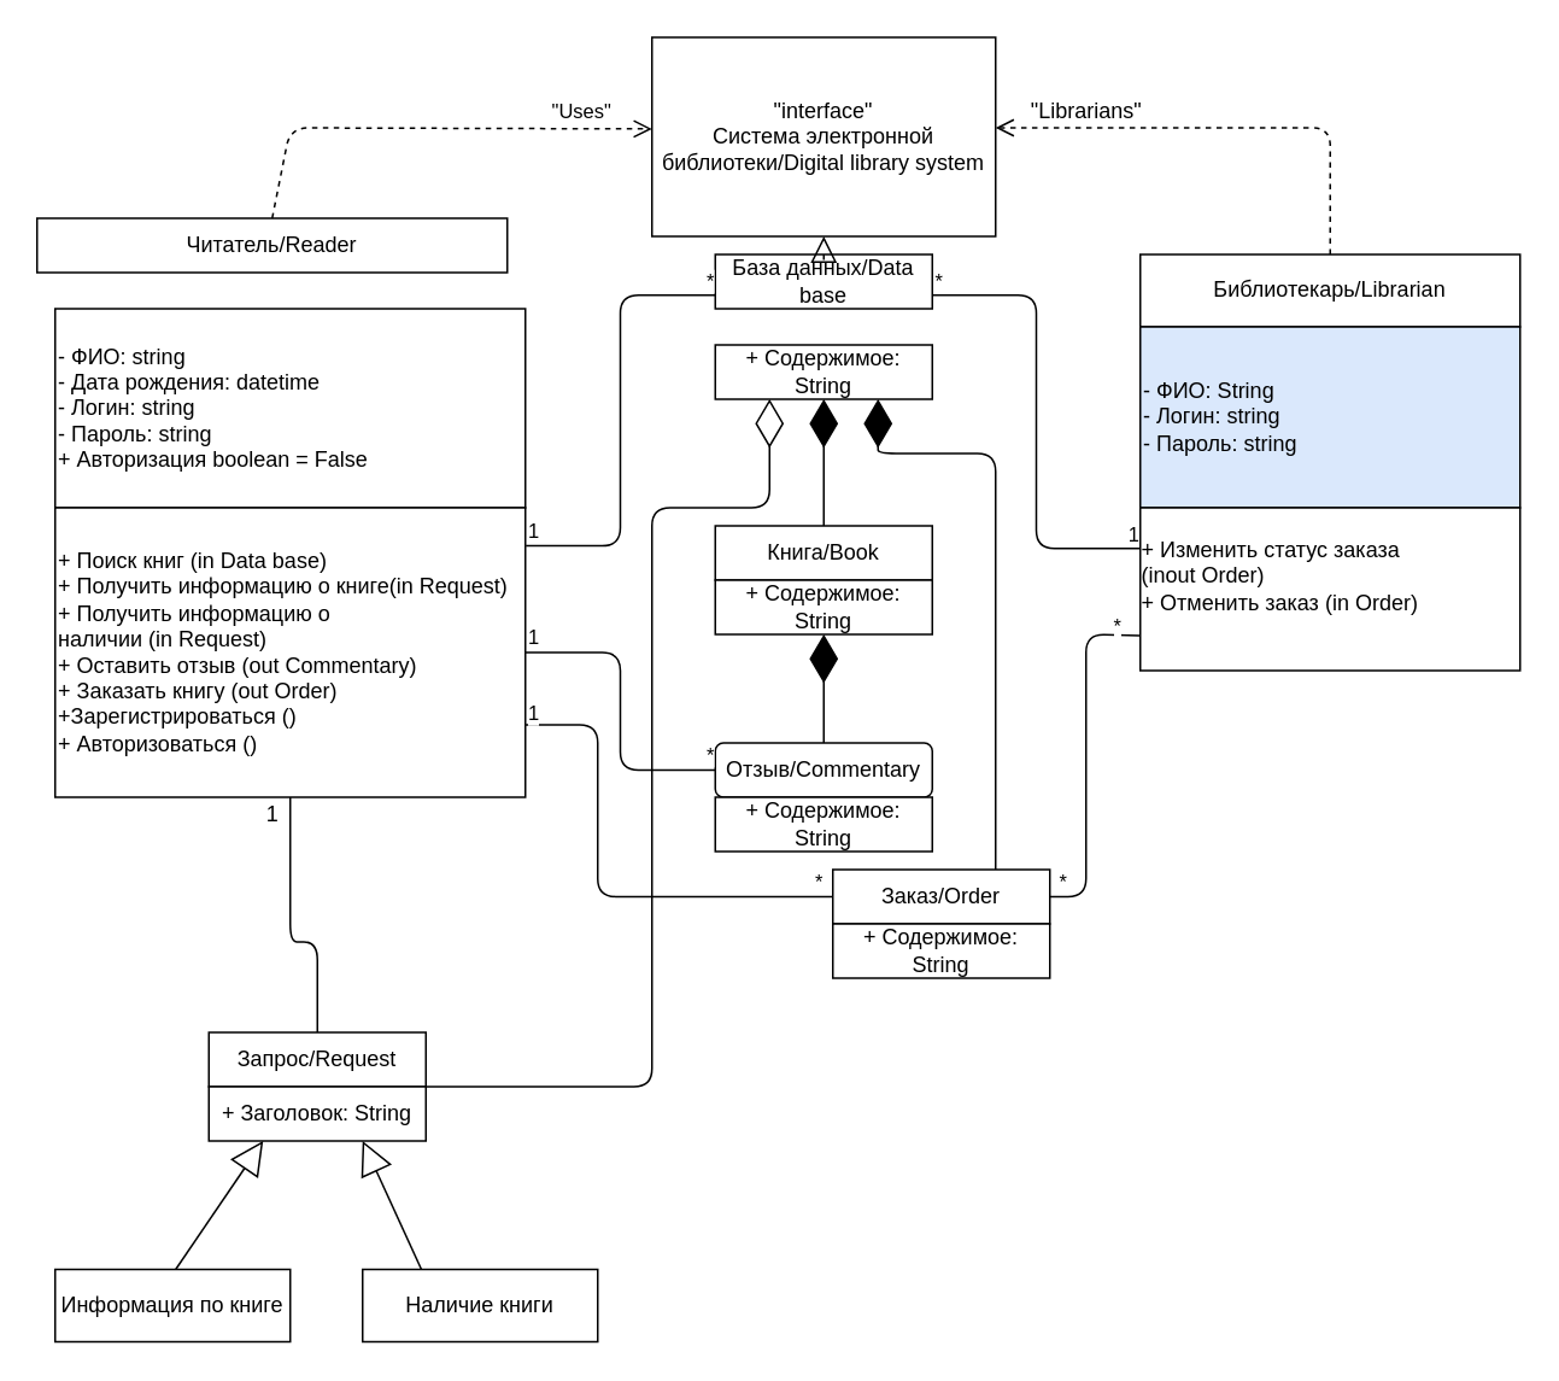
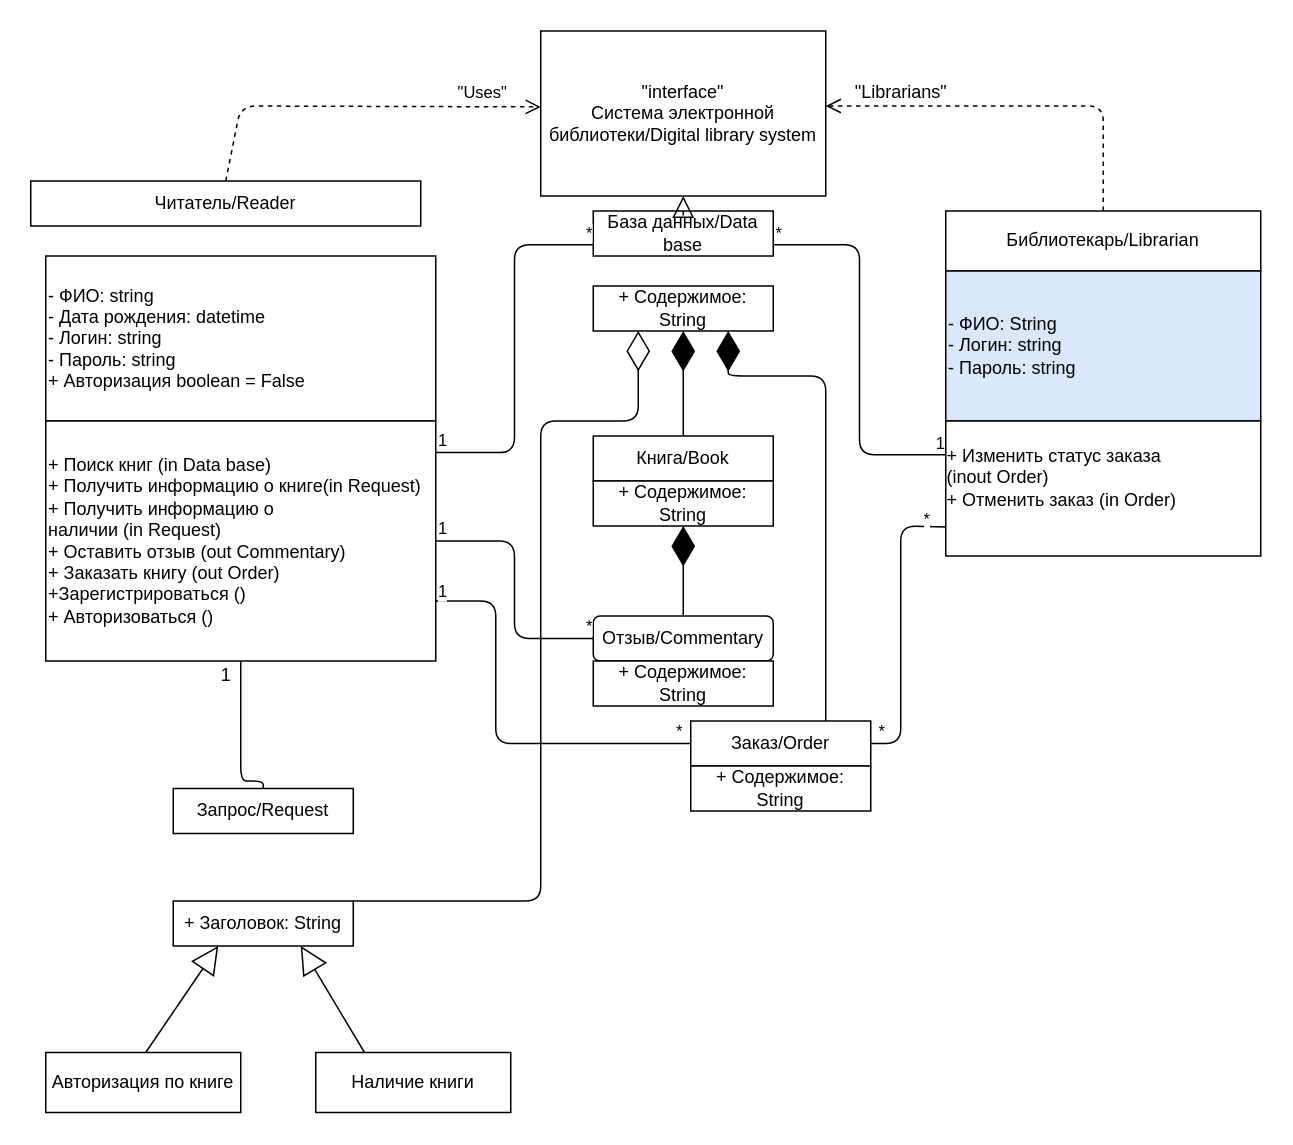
- <mxCell id="12" value="Запрос/Request" style="rounded=0;whiteSpace=wrap;html=1;" parent="1" vertex="1"><mxGeometry x="115" y="570" width="120" height="30" as="geometry" /></mxCell>
+ <mxCell id="12" value="Запрос/Request" style="rounded=0;whiteSpace=wrap;html=1;" parent="1" vertex="1"><mxGeometry x="115" y="525" width="120" height="30" as="geometry" /></mxCell>
- <mxCell id="35" value="Информация по книге" style="rounded=0;whiteSpace=wrap;html=1;" vertex="1" parent="1"><mxGeometry x="30" y="701" width="130" height="40" as="geometry" /></mxCell>
+ <mxCell id="35" value="Авторизация по книге" style="rounded=0;whiteSpace=wrap;html=1;" vertex="1" parent="1"><mxGeometry x="30" y="701" width="130" height="40" as="geometry" /></mxCell>
- <mxCell id="37" value="Наличие книги" style="rounded=0;whiteSpace=wrap;html=1;" vertex="1" parent="1"><mxGeometry x="200" y="701" width="130" height="40" as="geometry" /></mxCell>
+ <mxCell id="37" value="Наличие книги" style="rounded=0;whiteSpace=wrap;html=1;" vertex="1" parent="1"><mxGeometry x="210" y="701" width="130" height="40" as="geometry" /></mxCell>
